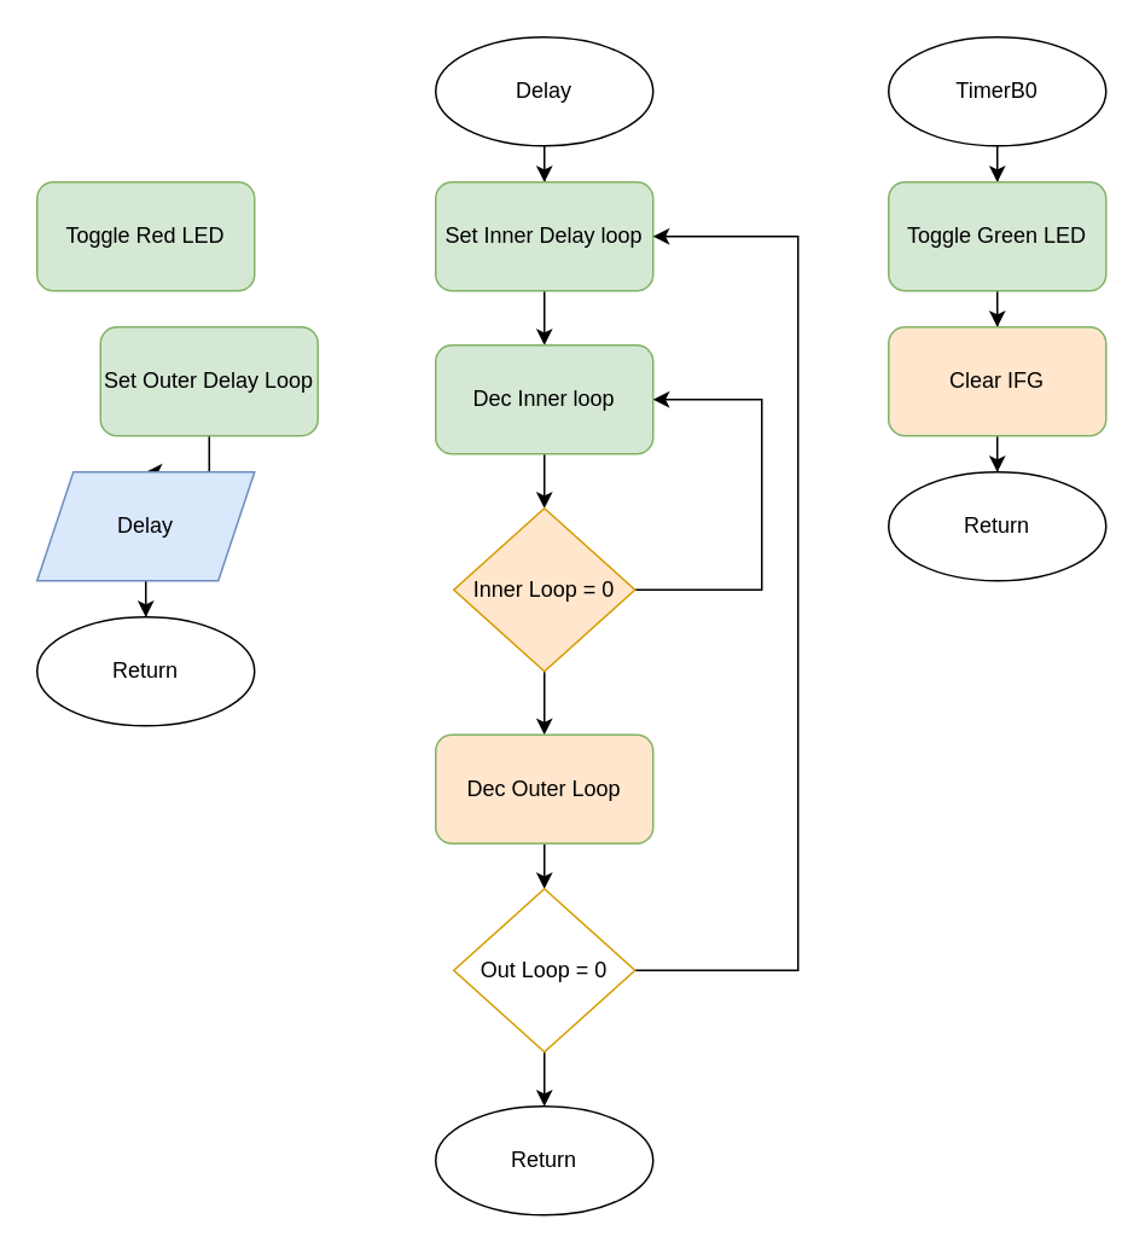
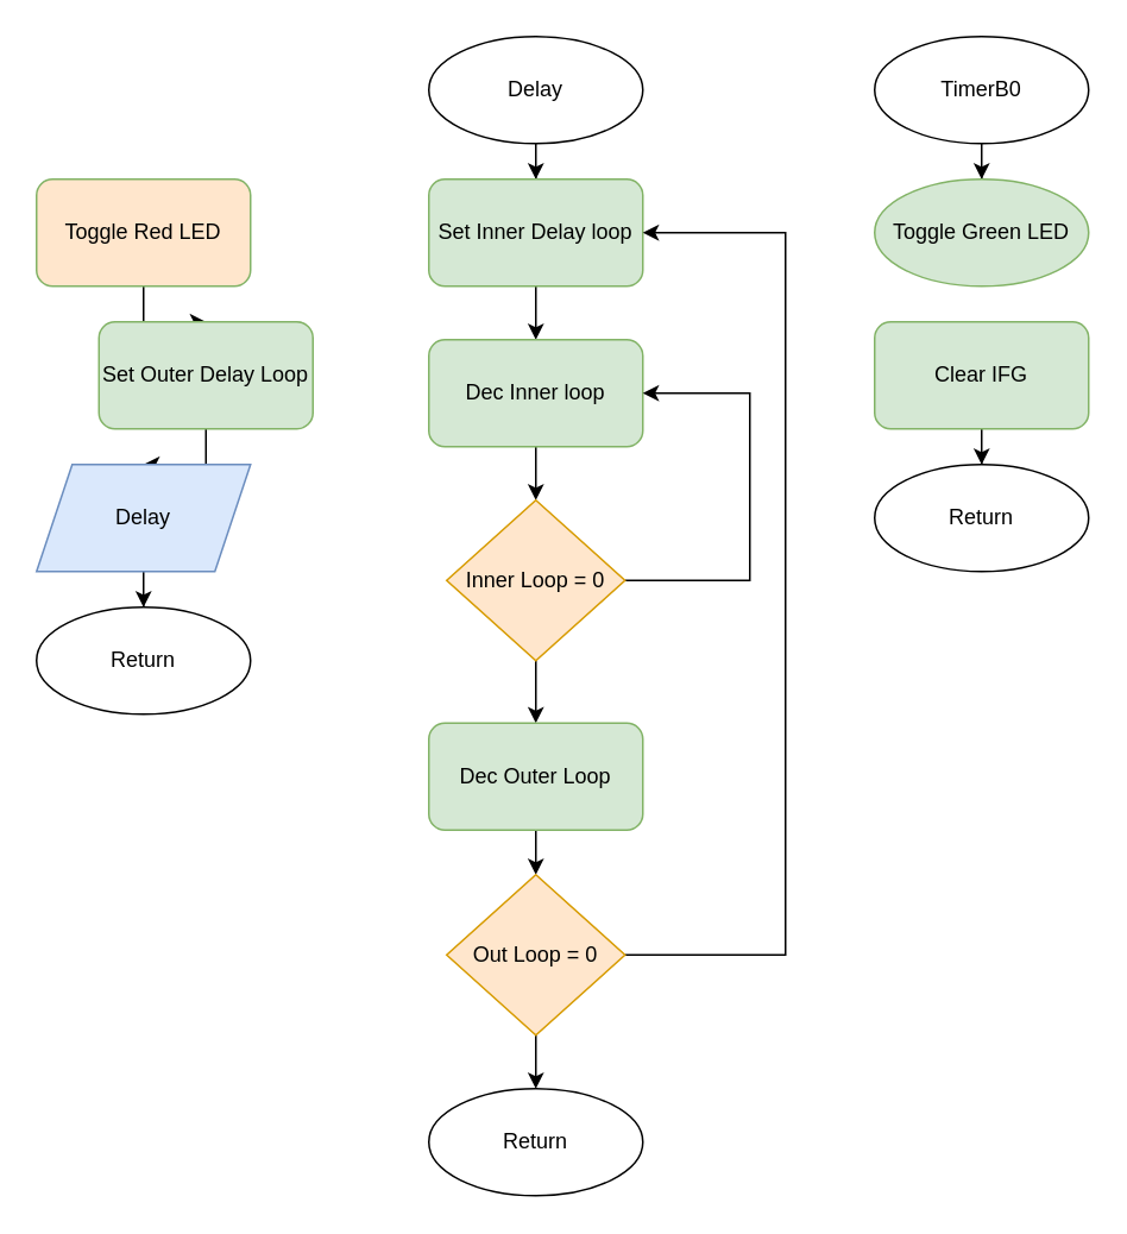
- <mxCell id="3" value="Toggle Red LED" style="rounded=1;whiteSpace=wrap;html=1;fillColor=#d5e8d4;strokeColor=#82b366;" parent="1" vertex="1"><mxGeometry x="20" y="100" width="120" height="60" as="geometry" /></mxCell>
+ <mxCell id="3" value="Toggle Red LED" style="rounded=1;whiteSpace=wrap;html=1;fillColor=#ffe6cc;strokeColor=#82b366;" parent="1" vertex="1"><mxGeometry x="20" y="100" width="120" height="60" as="geometry" /></mxCell>
- <mxCell id="27" value="Toggle Green LED" style="rounded=1;whiteSpace=wrap;html=1;fillColor=#d5e8d4;strokeColor=#82b366;" vertex="1" parent="1"><mxGeometry x="490" y="100" width="120" height="60" as="geometry" /></mxCell>
+ <mxCell id="27" value="Toggle Green LED" style="ellipse;whiteSpace=wrap;html=1;fillColor=#d5e8d4;strokeColor=#82b366;" vertex="1" parent="1"><mxGeometry x="490" y="100" width="120" height="60" as="geometry" /></mxCell>
+ <mxCell id="2" style="edgeStyle=orthogonalEdgeStyle;rounded=0;orthogonalLoop=1;jettySize=auto;html=1;" parent="1" source="3" target="5" edge="1"><mxGeometry relative="1" as="geometry" /></mxCell>
- <mxCell id="26" style="edgeStyle=orthogonalEdgeStyle;rounded=0;orthogonalLoop=1;jettySize=auto;html=1;" edge="1" parent="1" source="27" target="29"><mxGeometry relative="1" as="geometry" /></mxCell>
- <mxCell id="29" value="Clear IFG" style="rounded=1;whiteSpace=wrap;html=1;fillColor=#ffe6cc;strokeColor=#82b366;" vertex="1" parent="1"><mxGeometry x="490" y="180" width="120" height="60" as="geometry" /></mxCell>
+ <mxCell id="29" value="Clear IFG" style="rounded=1;whiteSpace=wrap;html=1;fillColor=#d5e8d4;strokeColor=#82b366;" vertex="1" parent="1"><mxGeometry x="490" y="180" width="120" height="60" as="geometry" /></mxCell>
- <mxCell id="19" value="Dec Outer Loop" style="rounded=1;whiteSpace=wrap;html=1;fillColor=#ffe6cc;strokeColor=#82b366;" parent="1" vertex="1"><mxGeometry x="240" y="405" width="120" height="60" as="geometry" /></mxCell>
+ <mxCell id="19" value="Dec Outer Loop" style="rounded=1;whiteSpace=wrap;html=1;fillColor=#d5e8d4;strokeColor=#82b366;" parent="1" vertex="1"><mxGeometry x="240" y="405" width="120" height="60" as="geometry" /></mxCell>
- <mxCell id="22" value="Out Loop = 0" style="rhombus;whiteSpace=wrap;html=1;fillColor=#ffffff;strokeColor=#d79b00;" parent="1" vertex="1"><mxGeometry x="250" y="490" width="100" height="90" as="geometry" /></mxCell>
+ <mxCell id="22" value="Out Loop = 0" style="rhombus;whiteSpace=wrap;html=1;fillColor=#ffe6cc;strokeColor=#d79b00;" parent="1" vertex="1"><mxGeometry x="250" y="490" width="100" height="90" as="geometry" /></mxCell>
